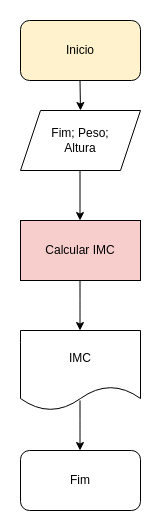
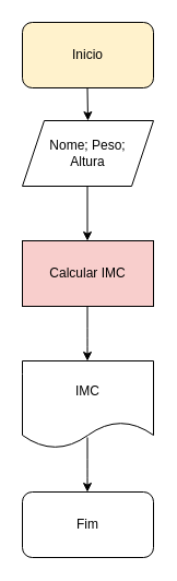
- <mxCell id="4" value="Fim; Peso; &lt;br&gt;Altura" style="shape=parallelogram;perimeter=parallelogramPerimeter;whiteSpace=wrap;html=1;fixedSize=1;" parent="1" vertex="1"><mxGeometry x="20" y="110" width="120" height="60" as="geometry" /></mxCell>
+ <mxCell id="4" value="Nome; Peso; &lt;br&gt;Altura" style="shape=parallelogram;perimeter=parallelogramPerimeter;whiteSpace=wrap;html=1;fixedSize=1;" parent="1" vertex="1"><mxGeometry x="20" y="110" width="120" height="60" as="geometry" /></mxCell>
